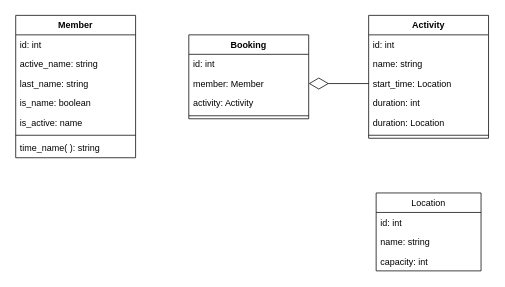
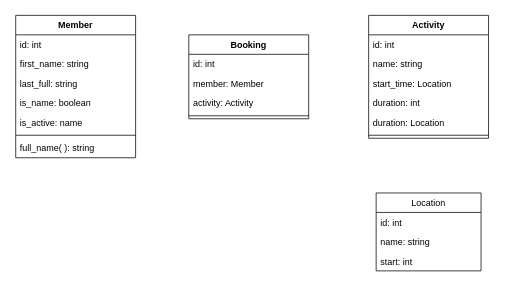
- <mxCell id="8" value="active_name: string" style="text;strokeColor=none;fillColor=none;align=left;verticalAlign=top;spacingLeft=4;spacingRight=4;overflow=hidden;rotatable=0;points=[[0,0.5],[1,0.5]];portConstraint=eastwest;" parent="6" vertex="1"><mxGeometry y="52" width="160" height="26" as="geometry" /></mxCell>
+ <mxCell id="8" value="first_name: string" style="text;strokeColor=none;fillColor=none;align=left;verticalAlign=top;spacingLeft=4;spacingRight=4;overflow=hidden;rotatable=0;points=[[0,0.5],[1,0.5]];portConstraint=eastwest;" parent="6" vertex="1"><mxGeometry y="52" width="160" height="26" as="geometry" /></mxCell>
- <mxCell id="9" value="last_name: string" style="text;strokeColor=none;fillColor=none;align=left;verticalAlign=top;spacingLeft=4;spacingRight=4;overflow=hidden;rotatable=0;points=[[0,0.5],[1,0.5]];portConstraint=eastwest;" parent="6" vertex="1"><mxGeometry y="78" width="160" height="26" as="geometry" /></mxCell>
+ <mxCell id="9" value="last_full: string" style="text;strokeColor=none;fillColor=none;align=left;verticalAlign=top;spacingLeft=4;spacingRight=4;overflow=hidden;rotatable=0;points=[[0,0.5],[1,0.5]];portConstraint=eastwest;" parent="6" vertex="1"><mxGeometry y="78" width="160" height="26" as="geometry" /></mxCell>
- <mxCell id="26" value="" style="endArrow=diamondThin;endFill=0;endSize=24;html=1;entryX=1;entryY=0.5;entryDx=0;entryDy=0;exitX=0;exitY=0.5;exitDx=0;exitDy=0;" parent="1" source="17" target="23" edge="1"><mxGeometry width="160" relative="1" as="geometry"><mxPoint x="410" y="227" as="sourcePoint" /><mxPoint x="570" y="227" as="targetPoint" /></mxGeometry></mxCell>
- <mxCell id="13" value="time_name( ): string" style="text;strokeColor=none;fillColor=none;align=left;verticalAlign=top;spacingLeft=4;spacingRight=4;overflow=hidden;rotatable=0;points=[[0,0.5],[1,0.5]];portConstraint=eastwest;" parent="6" vertex="1"><mxGeometry y="164" width="160" height="26" as="geometry" /></mxCell>
+ <mxCell id="13" value="full_name( ): string" style="text;strokeColor=none;fillColor=none;align=left;verticalAlign=top;spacingLeft=4;spacingRight=4;overflow=hidden;rotatable=0;points=[[0,0.5],[1,0.5]];portConstraint=eastwest;" parent="6" vertex="1"><mxGeometry y="164" width="160" height="26" as="geometry" /></mxCell>
- <mxCell id="5" value="capacity: int" style="text;strokeColor=none;fillColor=none;align=left;verticalAlign=top;spacingLeft=4;spacingRight=4;overflow=hidden;rotatable=0;points=[[0,0.5],[1,0.5]];portConstraint=eastwest;" parent="2" vertex="1"><mxGeometry y="78" width="140" height="26" as="geometry" /></mxCell>
+ <mxCell id="5" value="start: int" style="text;strokeColor=none;fillColor=none;align=left;verticalAlign=top;spacingLeft=4;spacingRight=4;overflow=hidden;rotatable=0;points=[[0,0.5],[1,0.5]];portConstraint=eastwest;" parent="2" vertex="1"><mxGeometry y="78" width="140" height="26" as="geometry" /></mxCell>
